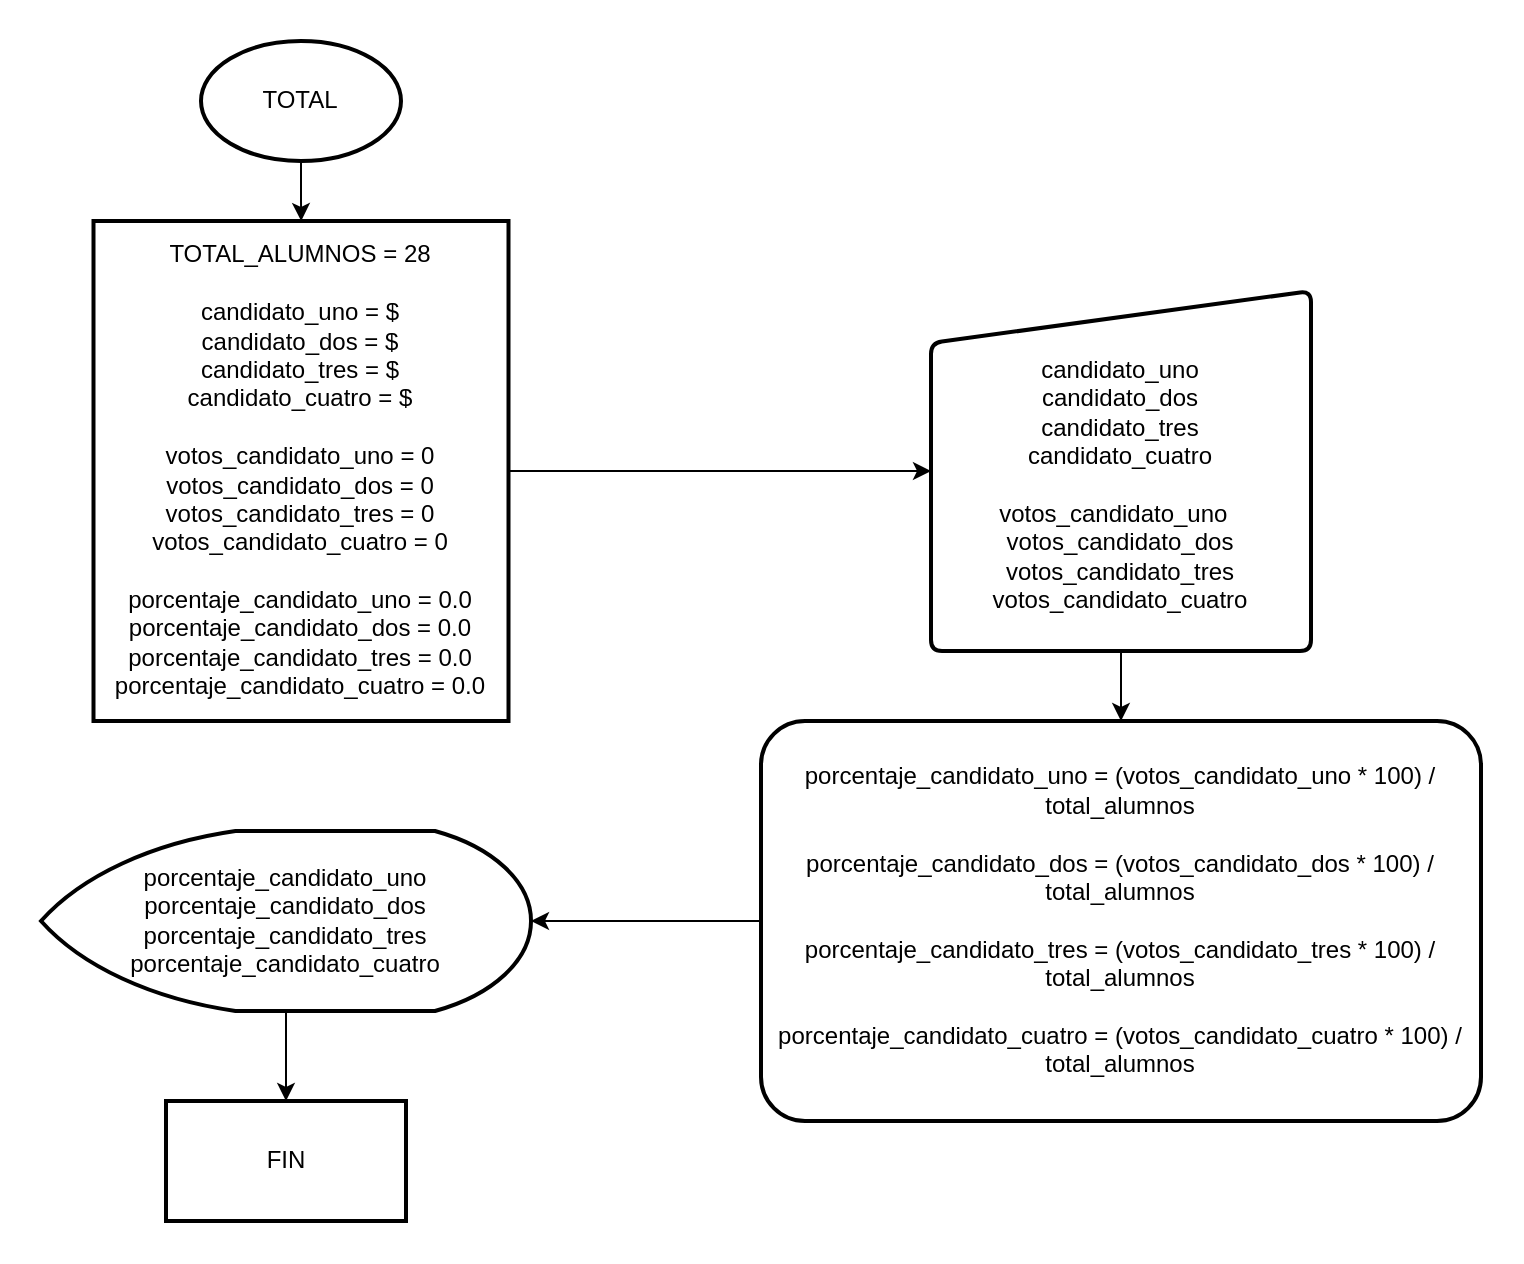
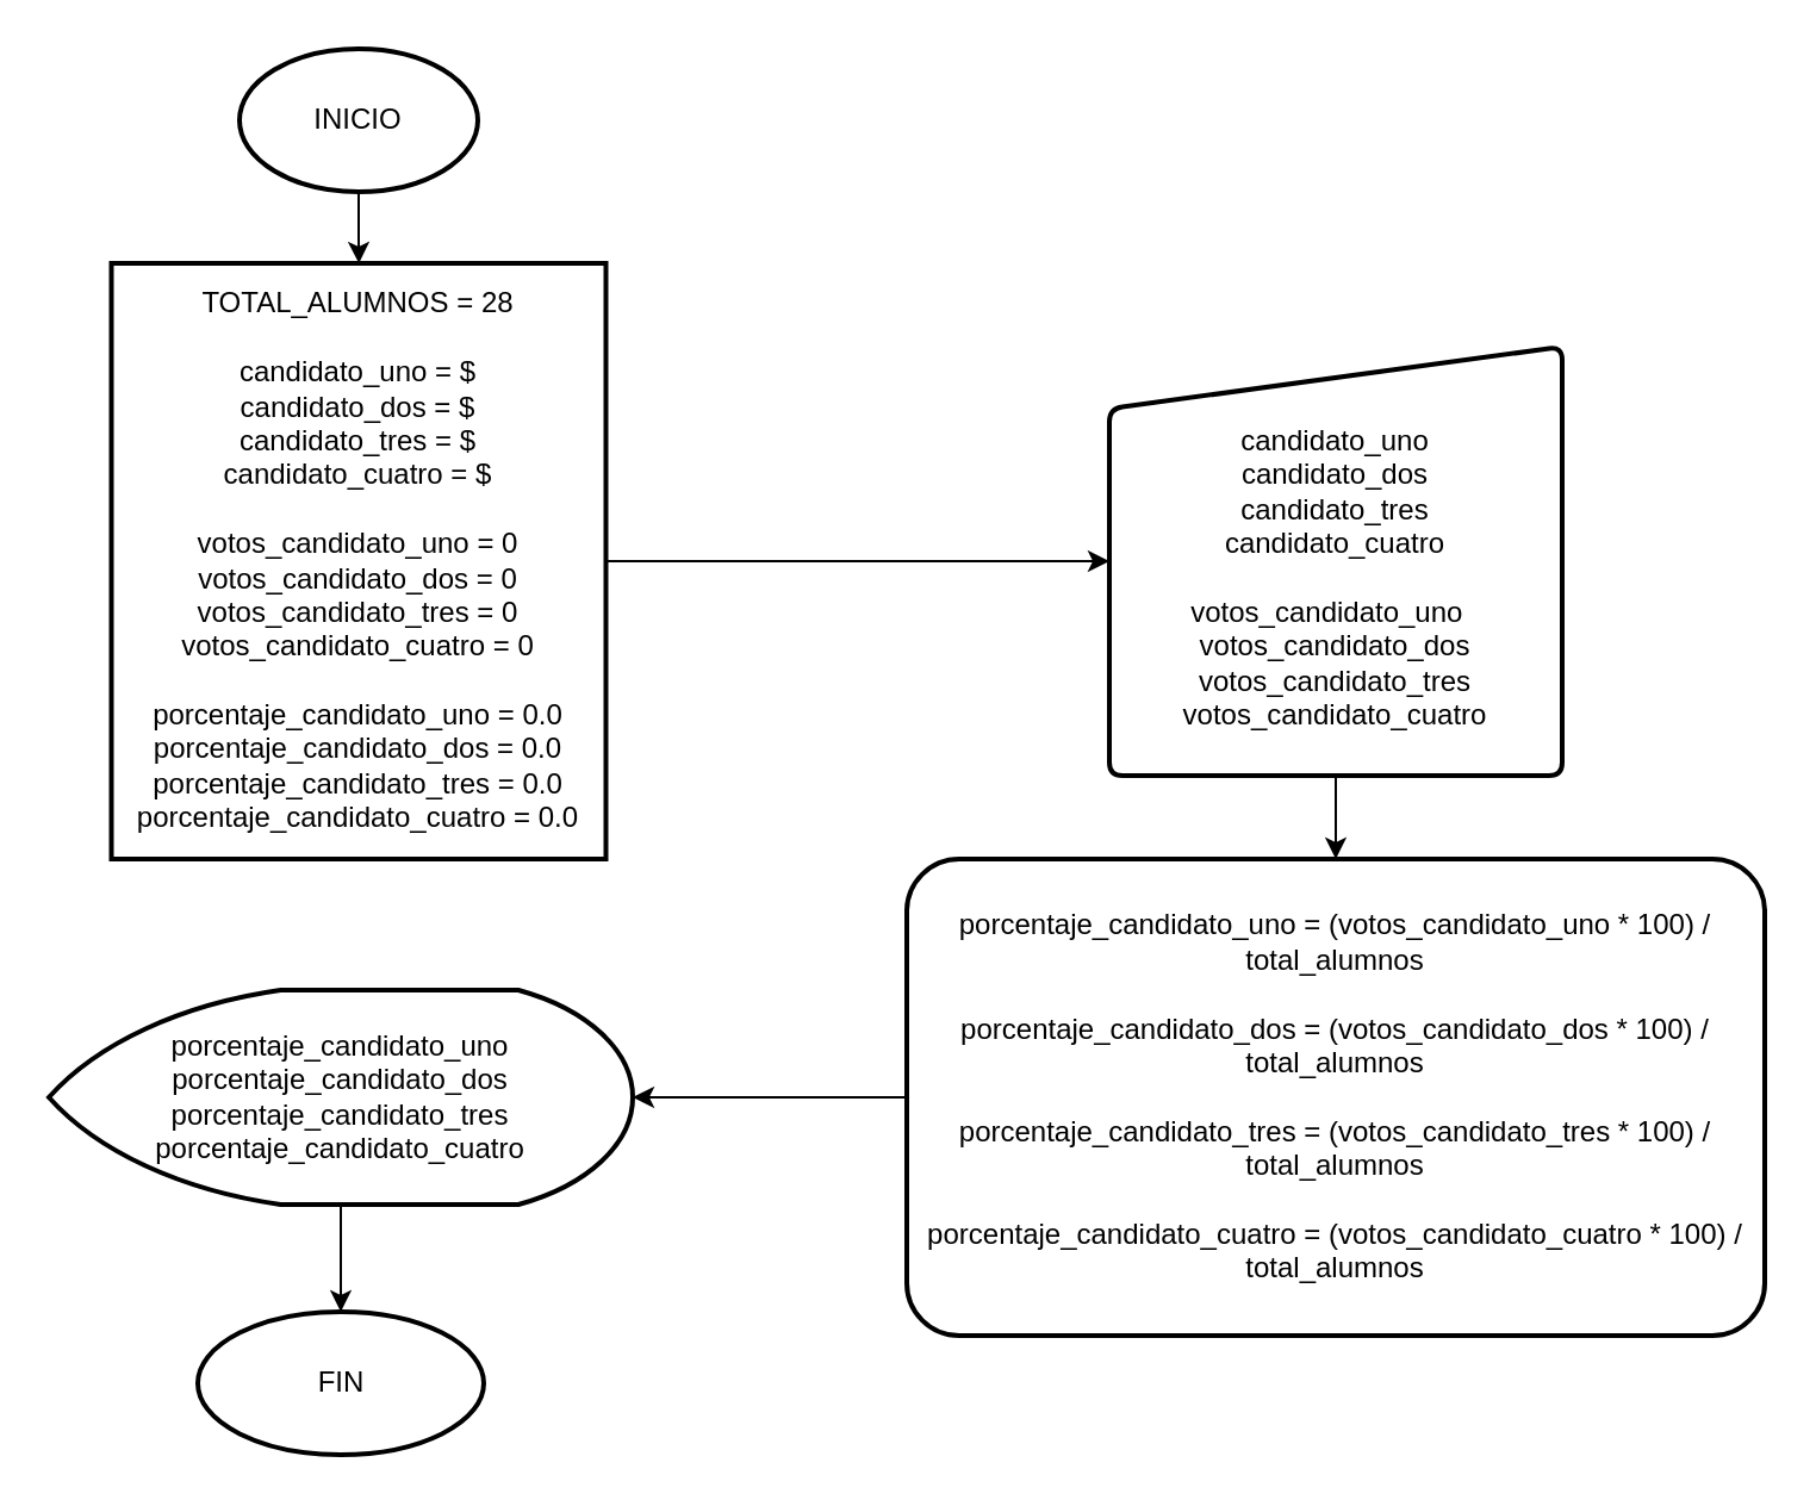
- <mxCell id="3" value="TOTAL" style="strokeWidth=2;html=1;shape=mxgraph.flowchart.start_1;whiteSpace=wrap;" parent="1" vertex="1"><mxGeometry x="100" y="20" width="100" height="60" as="geometry" /></mxCell>
+ <mxCell id="3" value="INICIO" style="strokeWidth=2;html=1;shape=mxgraph.flowchart.start_1;whiteSpace=wrap;" parent="1" vertex="1"><mxGeometry x="100" y="20" width="100" height="60" as="geometry" /></mxCell>
- <mxCell id="12" value="FIN" style="whiteSpace=wrap;html=1;strokeWidth=2;rounded=0;" parent="1" vertex="1"><mxGeometry x="82.5" y="550" width="120" height="60" as="geometry" /></mxCell>
+ <mxCell id="12" value="FIN" style="ellipse;whiteSpace=wrap;html=1;strokeWidth=2;" parent="1" vertex="1"><mxGeometry x="82.5" y="550" width="120" height="60" as="geometry" /></mxCell>
